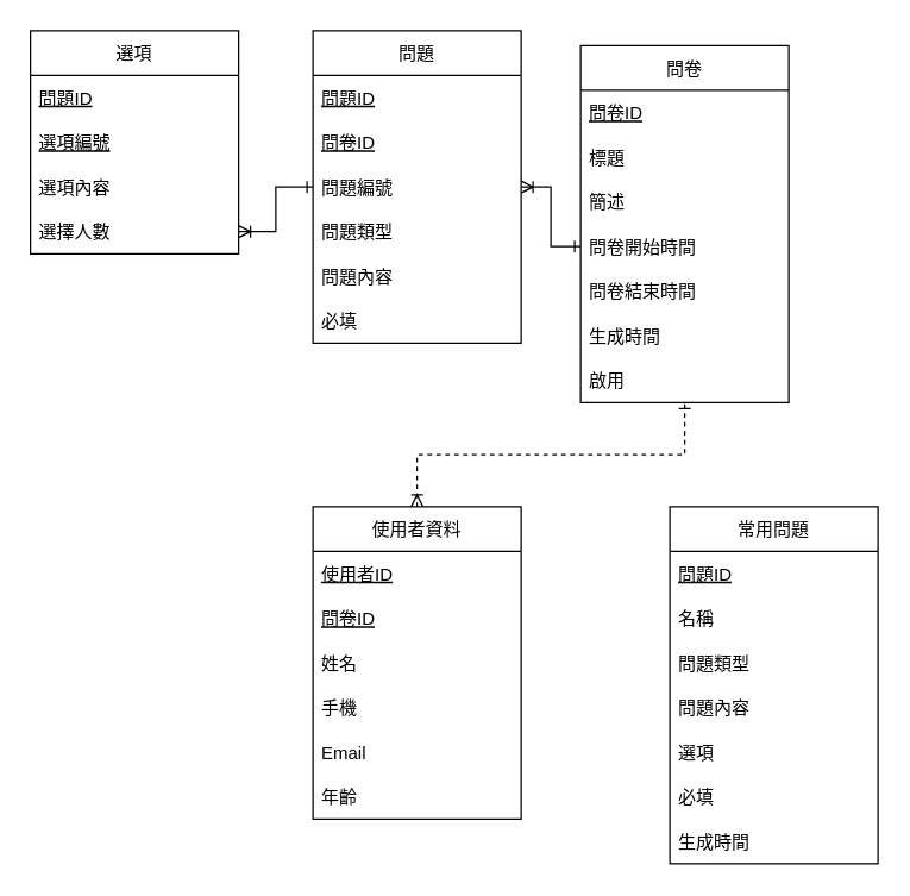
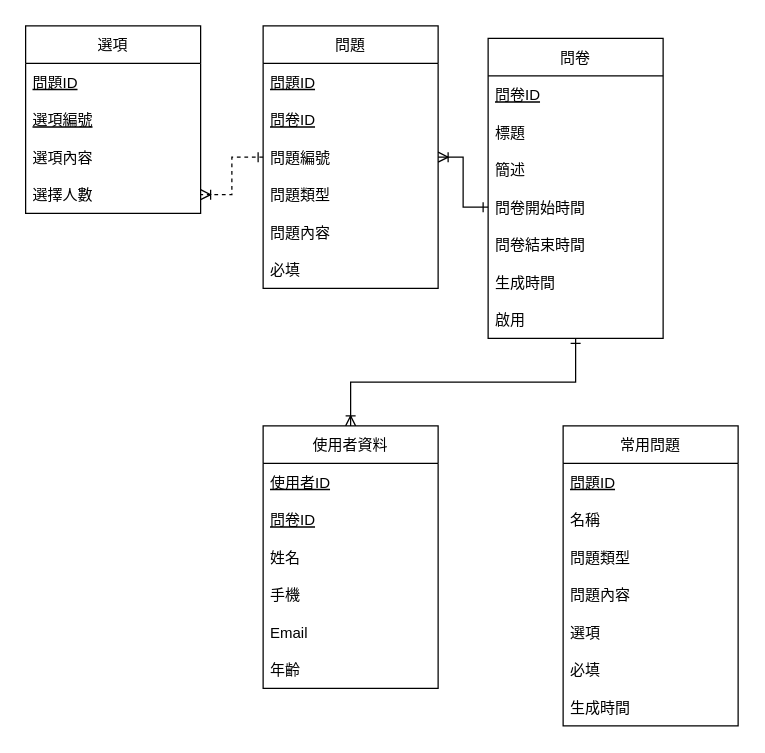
- <mxCell id="39" value="" style="edgeStyle=orthogonalEdgeStyle;rounded=0;orthogonalLoop=1;jettySize=auto;html=1;endArrow=ERoneToMany;endFill=0;startArrow=ERone;startFill=0;" edge="1" parent="1" source="19" target="14"><mxGeometry relative="1" as="geometry" /></mxCell>
+ <mxCell id="39" value="" style="edgeStyle=orthogonalEdgeStyle;rounded=0;orthogonalLoop=1;jettySize=auto;html=1;endArrow=ERoneToMany;endFill=0;startArrow=ERone;startFill=0;dashed=1;" edge="1" parent="1" source="19" target="14"><mxGeometry relative="1" as="geometry" /></mxCell>
- <mxCell id="23" style="edgeStyle=orthogonalEdgeStyle;rounded=0;orthogonalLoop=1;jettySize=auto;html=1;exitX=0.5;exitY=0;exitDx=0;exitDy=0;entryX=0.5;entryY=1;entryDx=0;entryDy=0;startArrow=ERoneToMany;startFill=0;endArrow=ERone;endFill=0;dashed=1;" edge="1" parent="1" source="24" target="2"><mxGeometry relative="1" as="geometry" /></mxCell>
+ <mxCell id="23" style="edgeStyle=orthogonalEdgeStyle;rounded=0;orthogonalLoop=1;jettySize=auto;html=1;exitX=0.5;exitY=0;exitDx=0;exitDy=0;entryX=0.5;entryY=1;entryDx=0;entryDy=0;startArrow=ERoneToMany;startFill=0;endArrow=ERone;endFill=0;" edge="1" parent="1" source="24" target="2"><mxGeometry relative="1" as="geometry" /></mxCell>
